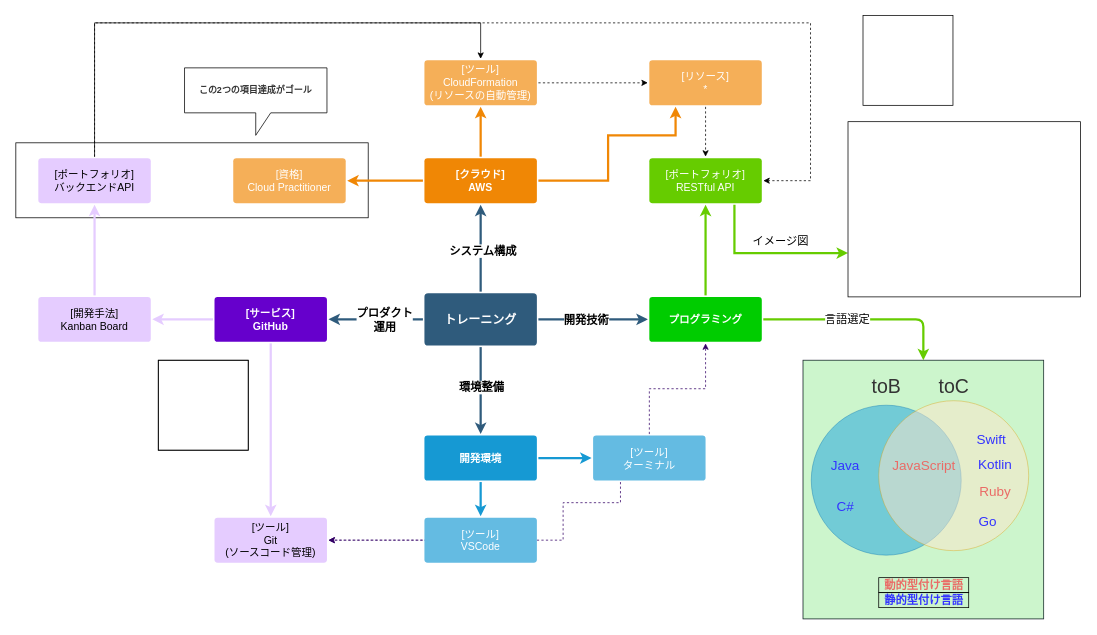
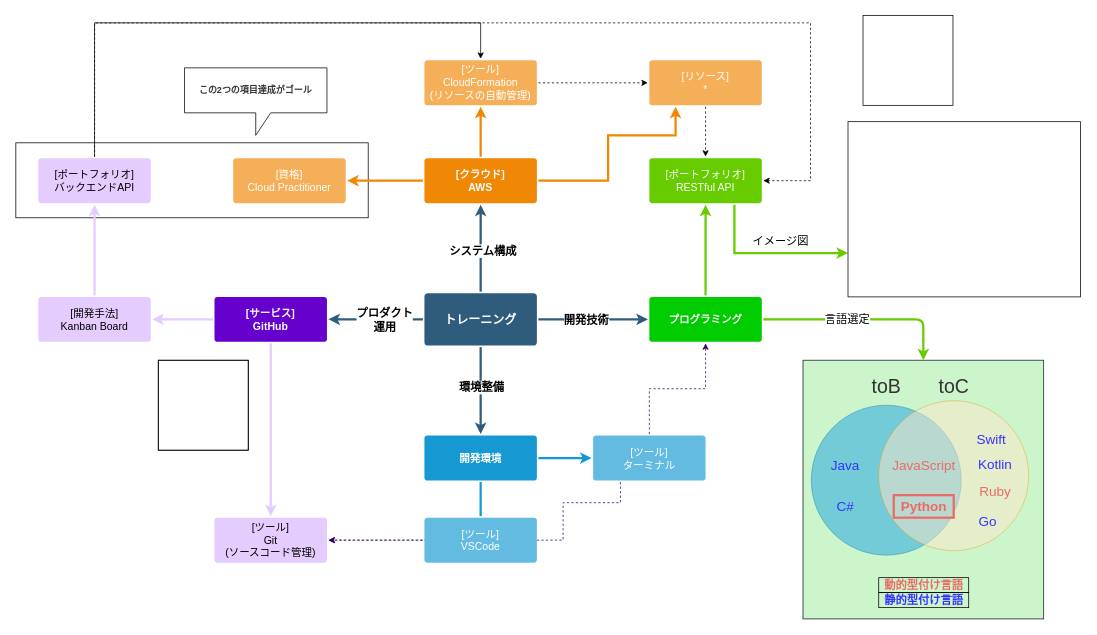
- <mxCell id="17" value="" style="edgeStyle=none;rounded=0;jumpStyle=none;html=1;shadow=0;labelBackgroundColor=none;startArrow=none;startFill=0;endArrow=classic;endFill=1;jettySize=auto;orthogonalLoop=1;strokeColor=#1699D3;strokeWidth=3;fontFamily=Helvetica;fontSize=14;fontColor=#FFFFFF;spacing=5;" parent="1" source="19" target="34" edge="1"><mxGeometry relative="1" as="geometry" /></mxCell>
+ <mxCell id="17" value="" style="edgeStyle=none;rounded=0;jumpStyle=none;html=1;shadow=0;labelBackgroundColor=none;startArrow=none;startFill=0;endArrow=none;endFill=1;jettySize=auto;orthogonalLoop=1;strokeColor=#1699D3;strokeWidth=3;fontFamily=Helvetica;fontSize=14;fontColor=#FFFFFF;spacing=5;" parent="1" source="19" target="34" edge="1"><mxGeometry relative="1" as="geometry" /></mxCell>
+ <mxCell id="51" value="&lt;b&gt;Python&lt;/b&gt;" style="text;html=1;align=center;verticalAlign=middle;resizable=0;points=[];autosize=1;fontSize=18;fontColor=#EA6B66;strokeColor=#EA6B66;strokeWidth=3;" parent="44" vertex="1"><mxGeometry x="121" y="180" width="80" height="30" as="geometry" /></mxCell>
